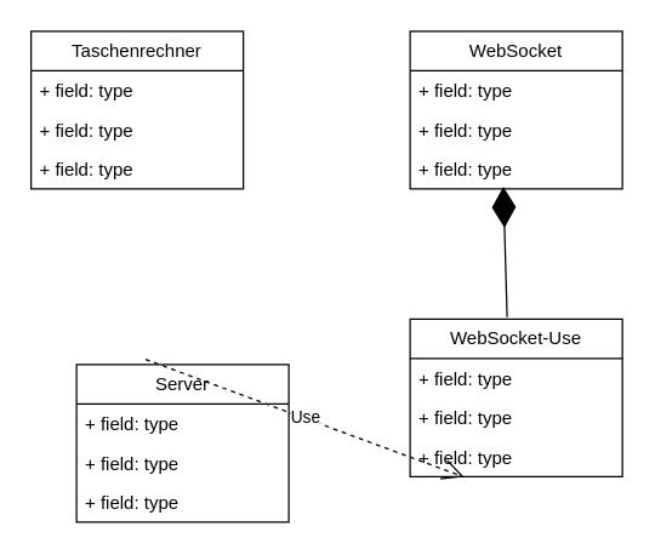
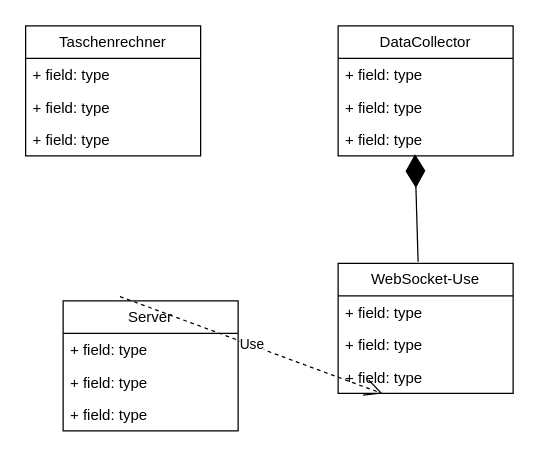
- <mxCell id="6" value="WebSocket" style="swimlane;fontStyle=0;childLayout=stackLayout;horizontal=1;startSize=26;fillColor=none;horizontalStack=0;resizeParent=1;resizeParentMax=0;resizeLast=0;collapsible=1;marginBottom=0;whiteSpace=wrap;html=1;" parent="1" vertex="1"><mxGeometry x="270" y="20" width="140" height="104" as="geometry" /></mxCell>
+ <mxCell id="6" value="DataCollector" style="swimlane;fontStyle=0;childLayout=stackLayout;horizontal=1;startSize=26;fillColor=none;horizontalStack=0;resizeParent=1;resizeParentMax=0;resizeLast=0;collapsible=1;marginBottom=0;whiteSpace=wrap;html=1;" parent="1" vertex="1"><mxGeometry x="270" y="20" width="140" height="104" as="geometry" /></mxCell>
